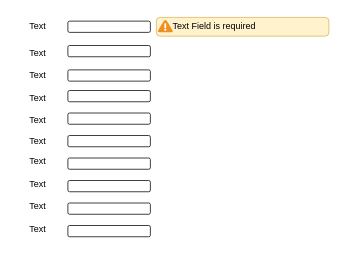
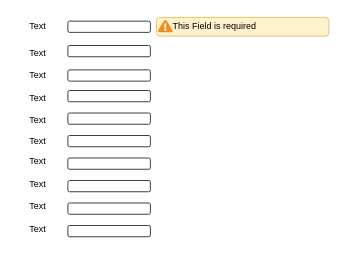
- <mxCell id="22" value="&amp;nbsp; &amp;nbsp;Text Field is required" style="html=1;shadow=0;dashed=0;shape=mxgraph.bootstrap.rrect;rSize=5;strokeColor=#d6b656;strokeWidth=1;fillColor=#fff2cc;whiteSpace=wrap;align=left;verticalAlign=middle;spacingLeft=10;" vertex="1" parent="1"><mxGeometry x="208" y="22.5" width="230" height="25" as="geometry" /></mxCell>
+ <mxCell id="22" value="&amp;nbsp; &amp;nbsp;This Field is required" style="html=1;shadow=0;dashed=0;shape=mxgraph.bootstrap.rrect;rSize=5;strokeColor=#d6b656;strokeWidth=1;fillColor=#fff2cc;whiteSpace=wrap;align=left;verticalAlign=middle;spacingLeft=10;" vertex="1" parent="1"><mxGeometry x="208" y="22.5" width="230" height="25" as="geometry" /></mxCell>
